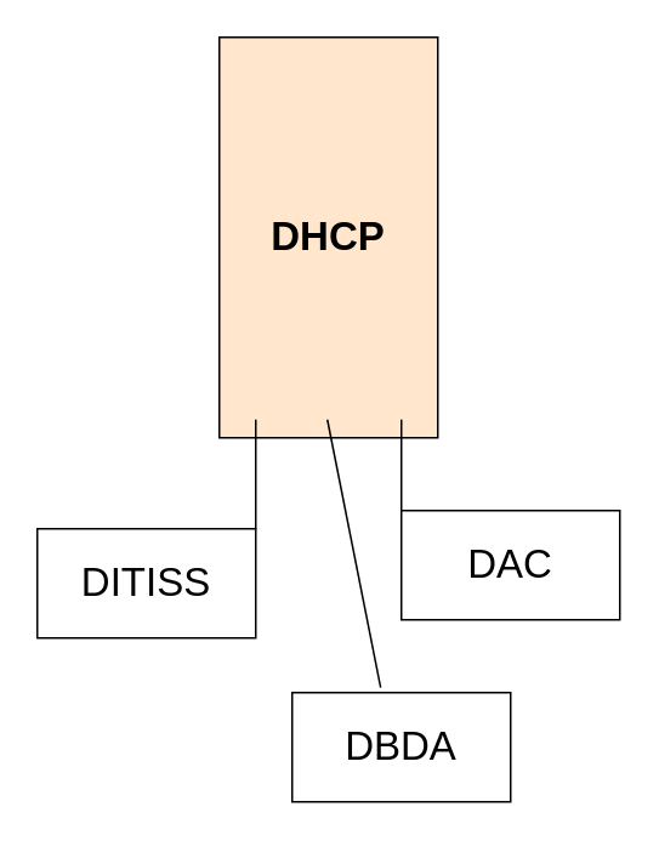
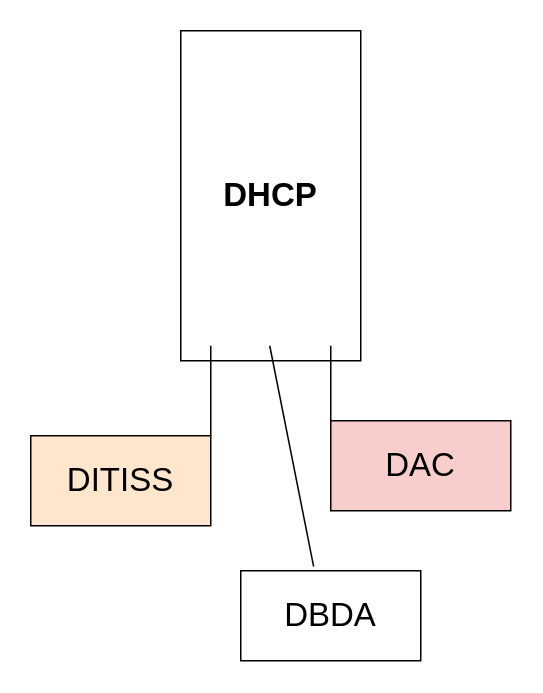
- <mxCell id="2" value="DHCP" style="whiteSpace=wrap;html=1;fontStyle=1;fontSize=22;fillColor=#ffe6cc;" vertex="1" parent="1"><mxGeometry x="120" y="20" width="120" height="220" as="geometry" /></mxCell>
+ <mxCell id="2" value="DHCP" style="whiteSpace=wrap;html=1;fontStyle=1;fontSize=22;" vertex="1" parent="1"><mxGeometry x="120" y="20" width="120" height="220" as="geometry" /></mxCell>
- <mxCell id="8" value="DAC" style="whiteSpace=wrap;html=1;fontSize=22;" vertex="1" parent="1"><mxGeometry x="220" y="280" width="120" height="60" as="geometry" /></mxCell>
+ <mxCell id="8" value="DAC" style="whiteSpace=wrap;html=1;fontSize=22;fillColor=#f8cecc;" vertex="1" parent="1"><mxGeometry x="220" y="280" width="120" height="60" as="geometry" /></mxCell>
- <mxCell id="6" value="DITISS" style="whiteSpace=wrap;html=1;fontSize=22;" vertex="1" parent="1"><mxGeometry x="20" y="290" width="120" height="60" as="geometry" /></mxCell>
+ <mxCell id="6" value="DITISS" style="whiteSpace=wrap;html=1;fontSize=22;fillColor=#ffe6cc;" vertex="1" parent="1"><mxGeometry x="20" y="290" width="120" height="60" as="geometry" /></mxCell>
